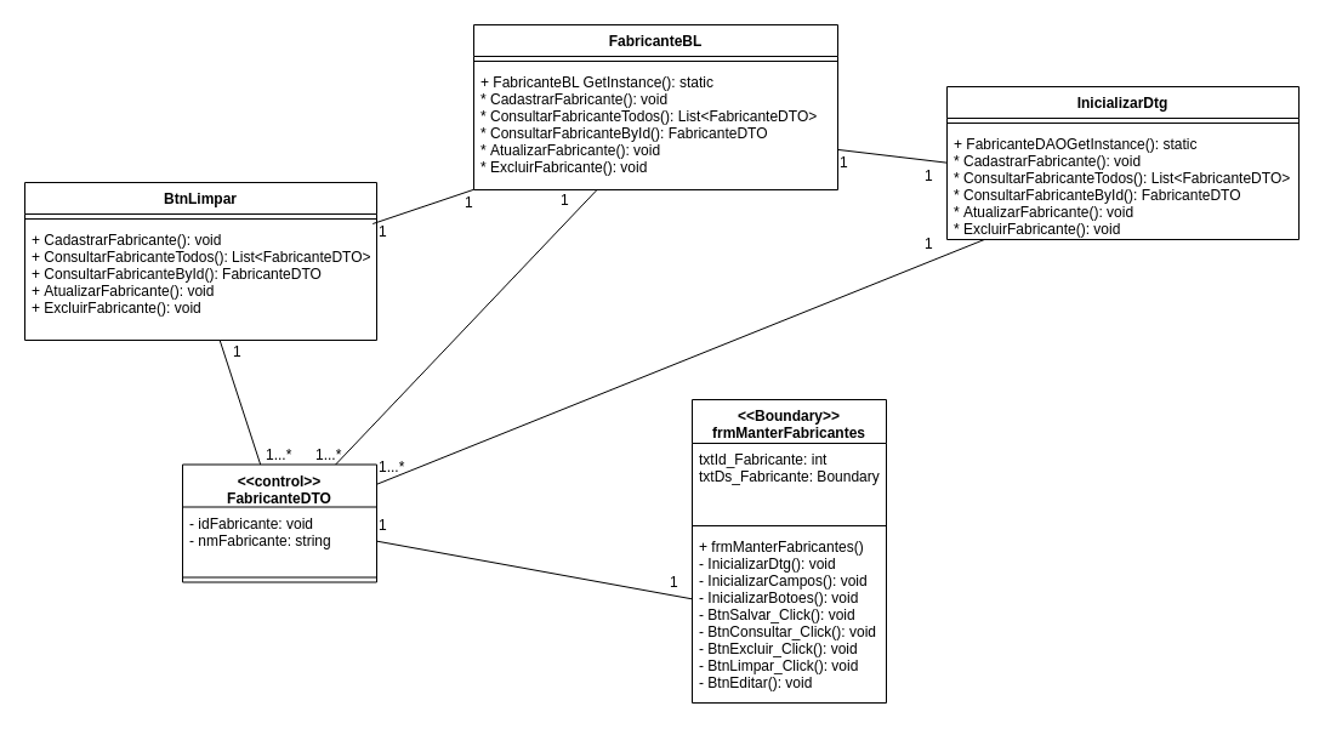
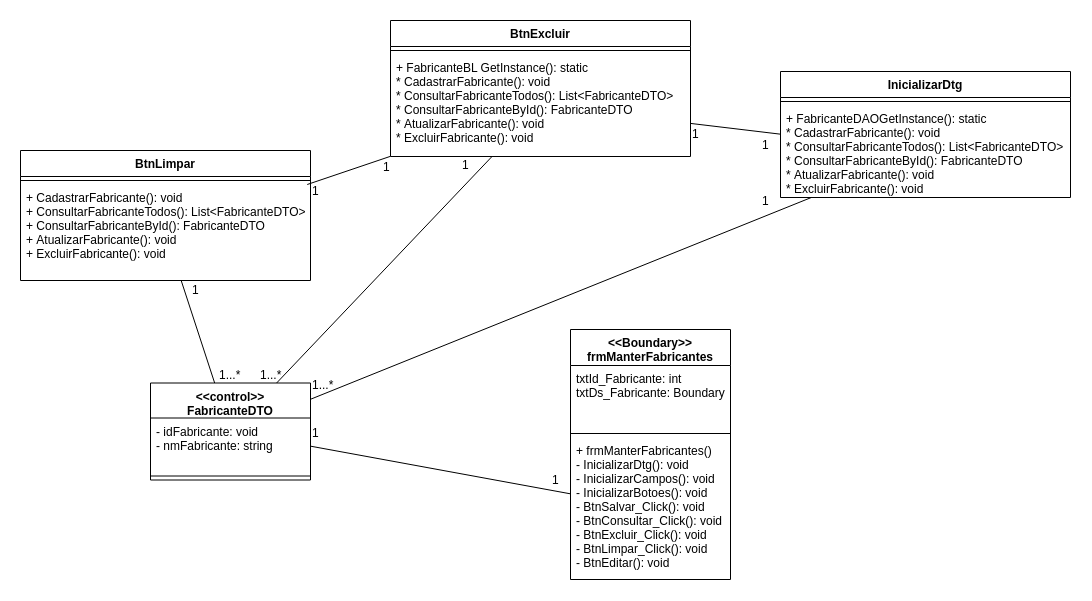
- <mxCell id="15" value="FabricanteBL" style="swimlane;fontStyle=1;align=center;verticalAlign=top;childLayout=stackLayout;horizontal=1;startSize=26;horizontalStack=0;resizeParent=1;resizeParentMax=0;resizeLast=0;collapsible=1;marginBottom=0;" parent="1" vertex="1"><mxGeometry x="390" y="20" width="300" height="136" as="geometry" /></mxCell>
+ <mxCell id="15" value="BtnExcluir" style="swimlane;fontStyle=1;align=center;verticalAlign=top;childLayout=stackLayout;horizontal=1;startSize=26;horizontalStack=0;resizeParent=1;resizeParentMax=0;resizeLast=0;collapsible=1;marginBottom=0;" parent="1" vertex="1"><mxGeometry x="390" y="20" width="300" height="136" as="geometry" /></mxCell>
